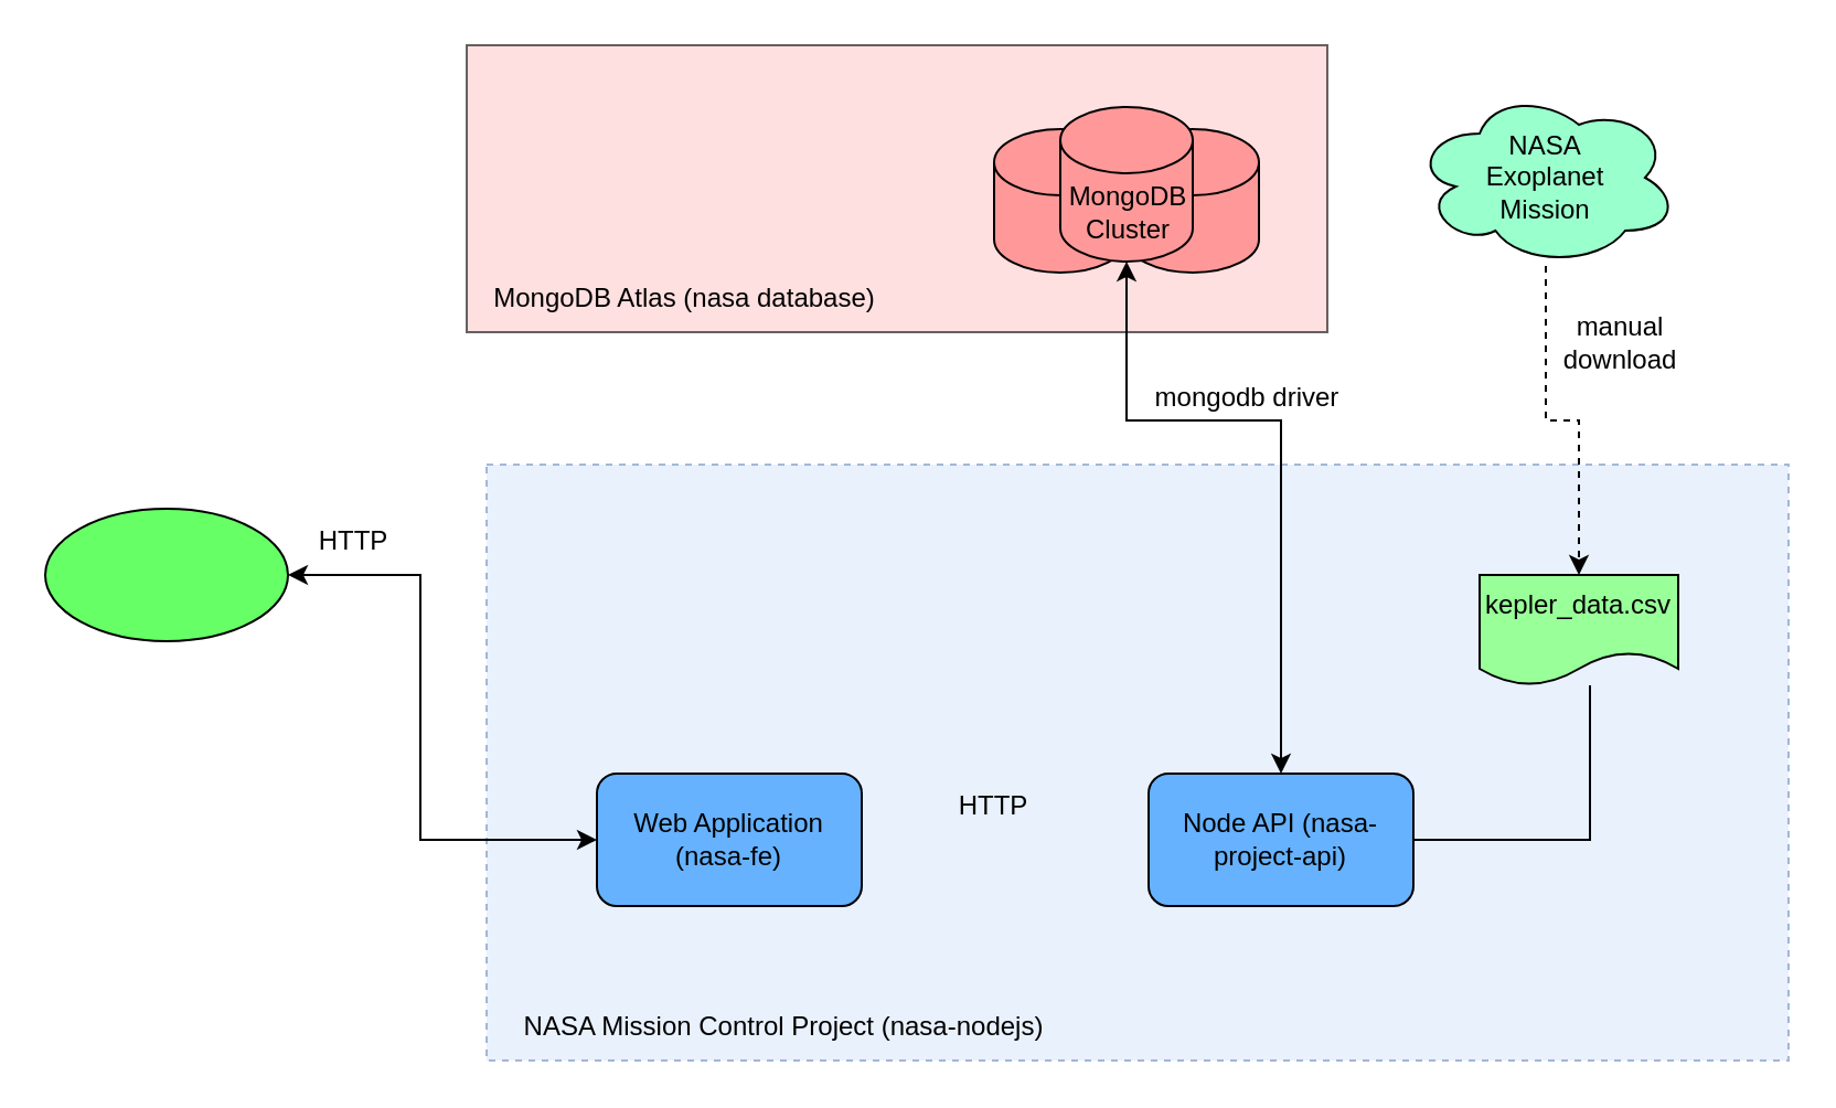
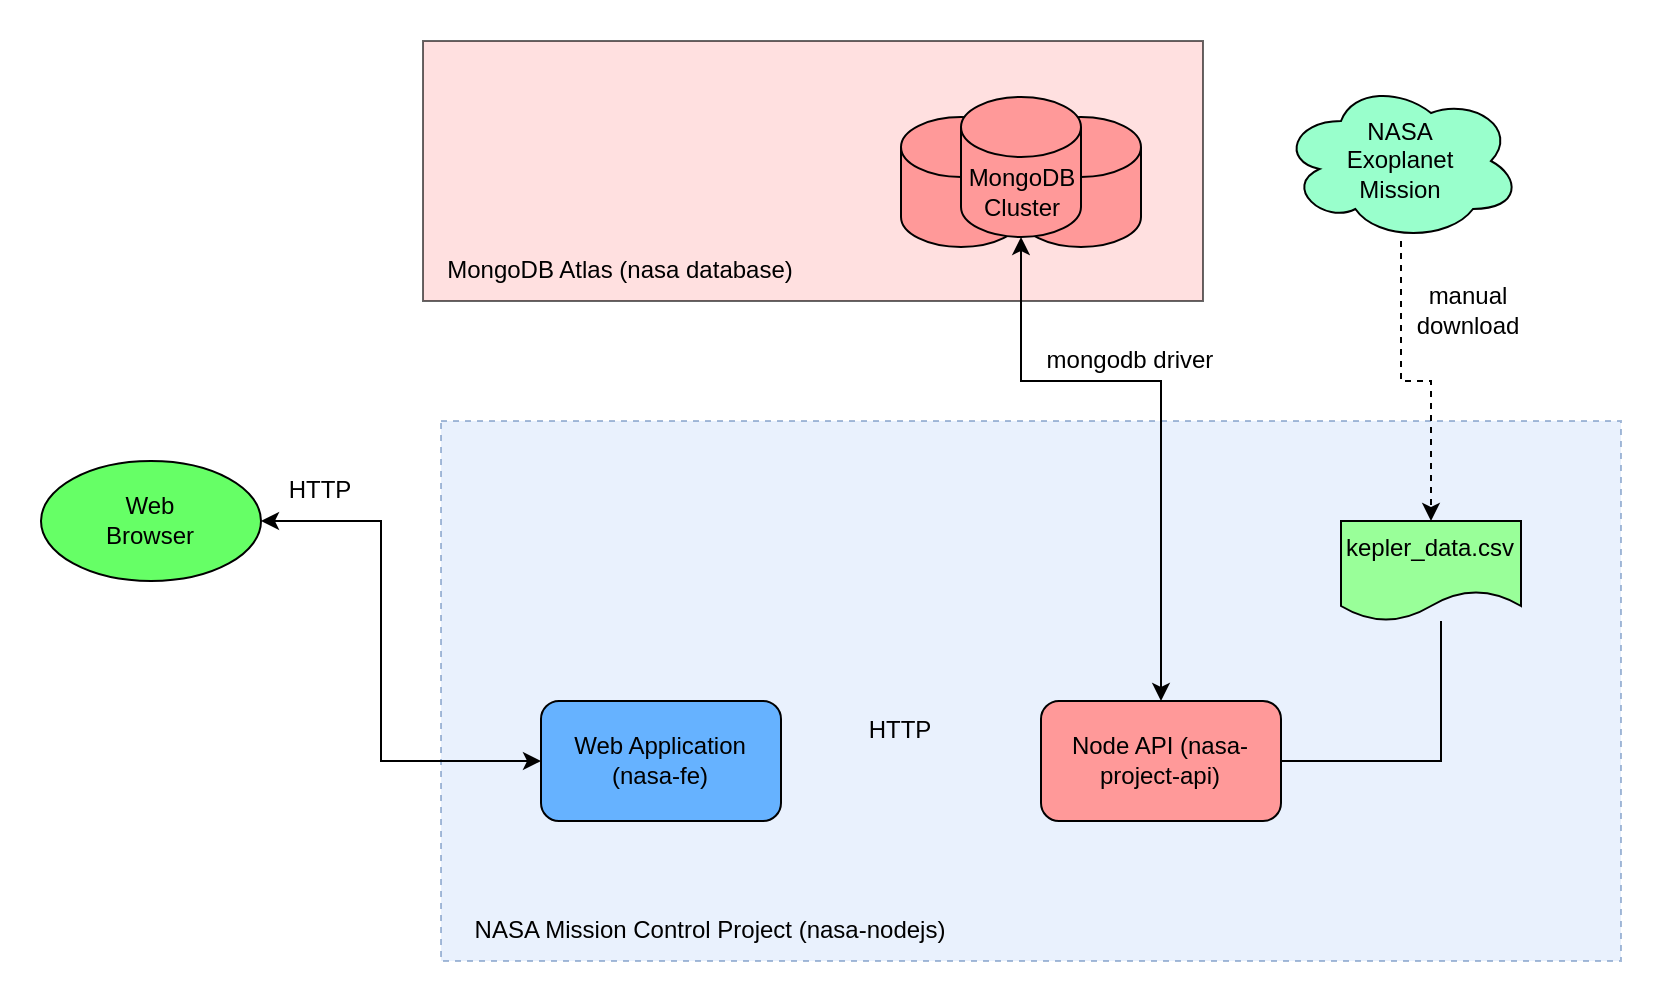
+ <mxCell id="15" value="Web Browser" style="text;html=1;strokeColor=none;fillColor=none;align=center;verticalAlign=middle;whiteSpace=wrap;rounded=0;fontSize=12;fontFamily=Helvetica;fontColor=default;" vertex="1" parent="1"><mxGeometry x="45" y="245" width="60" height="30" as="geometry" /></mxCell>
- <mxCell id="5" value="Node API (nasa-project-api)" style="rounded=1;whiteSpace=wrap;html=1;fillColor=#66B2FF;" vertex="1" parent="1"><mxGeometry x="520" y="350" width="120" height="60" as="geometry" /></mxCell>
+ <mxCell id="5" value="Node API (nasa-project-api)" style="rounded=1;whiteSpace=wrap;html=1;fillColor=#ff9999;" vertex="1" parent="1"><mxGeometry x="520" y="350" width="120" height="60" as="geometry" /></mxCell>
